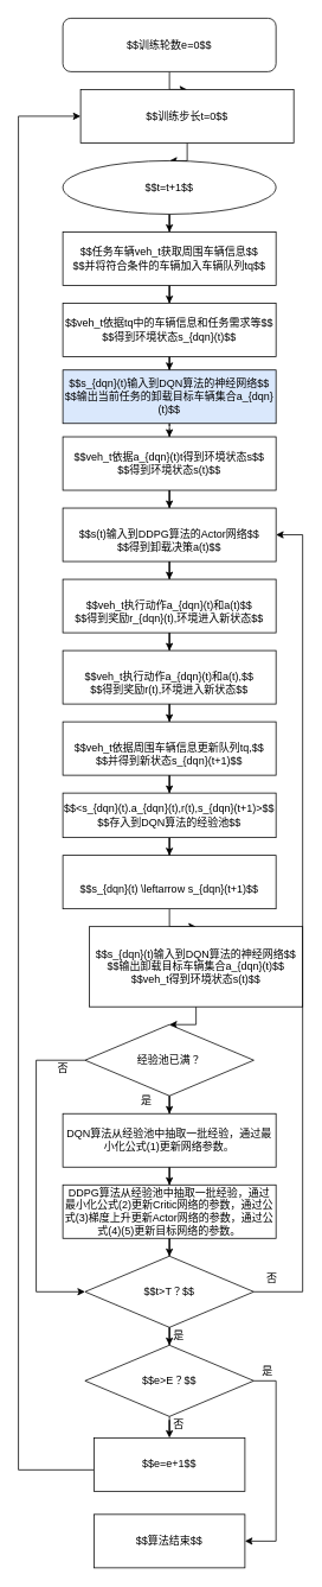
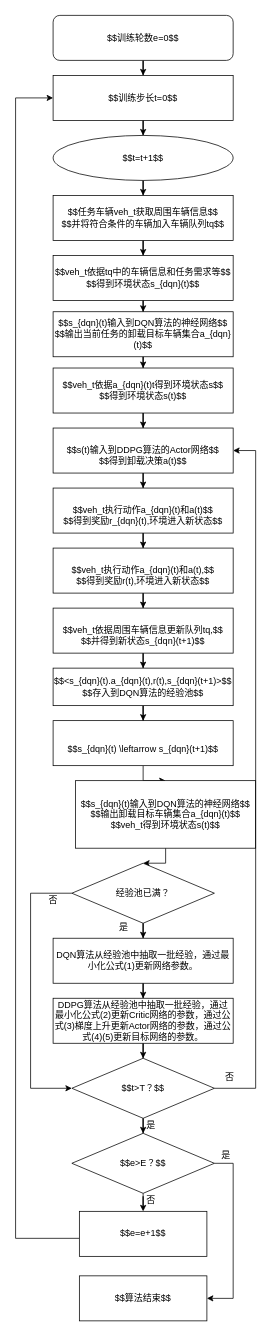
- <mxCell id="5" value="$$训练步长t=0$$" style="rounded=0;whiteSpace=wrap;html=1;" vertex="1" parent="1"><mxGeometry x="90" y="100" width="240" height="60" as="geometry" /></mxCell>
+ <mxCell id="5" value="$$训练步长t=0$$" style="rounded=0;whiteSpace=wrap;html=1;" vertex="1" parent="1"><mxGeometry x="70" y="100" width="240" height="60" as="geometry" /></mxCell>
- <mxCell id="13" value="&lt;div&gt;$$s_{dqn}(t)输入到DQN算法的神经网络$$&lt;/div&gt;&lt;div&gt;$$输出当前任务的卸载目标车辆集合a_{dqn}(t)$$&lt;br&gt;&lt;/div&gt;" style="rounded=0;whiteSpace=wrap;html=1;fillColor=#dae8fc;" vertex="1" parent="1"><mxGeometry x="70" y="415" width="240" height="60" as="geometry" /></mxCell>
+ <mxCell id="13" value="&lt;div&gt;$$s_{dqn}(t)输入到DQN算法的神经网络$$&lt;/div&gt;&lt;div&gt;$$输出当前任务的卸载目标车辆集合a_{dqn}(t)$$&lt;br&gt;&lt;/div&gt;" style="rounded=0;whiteSpace=wrap;html=1;" vertex="1" parent="1"><mxGeometry x="70" y="415" width="240" height="60" as="geometry" /></mxCell>
- <mxCell id="12" value="" style="edgeStyle=orthogonalEdgeStyle;rounded=0;orthogonalLoop=1;jettySize=auto;html=1;dashed=1;" edge="1" parent="1" source="13" target="15"><mxGeometry relative="1" as="geometry" /></mxCell>
+ <mxCell id="12" value="" style="edgeStyle=orthogonalEdgeStyle;rounded=0;orthogonalLoop=1;jettySize=auto;html=1;" edge="1" parent="1" source="13" target="15"><mxGeometry relative="1" as="geometry" /></mxCell>
